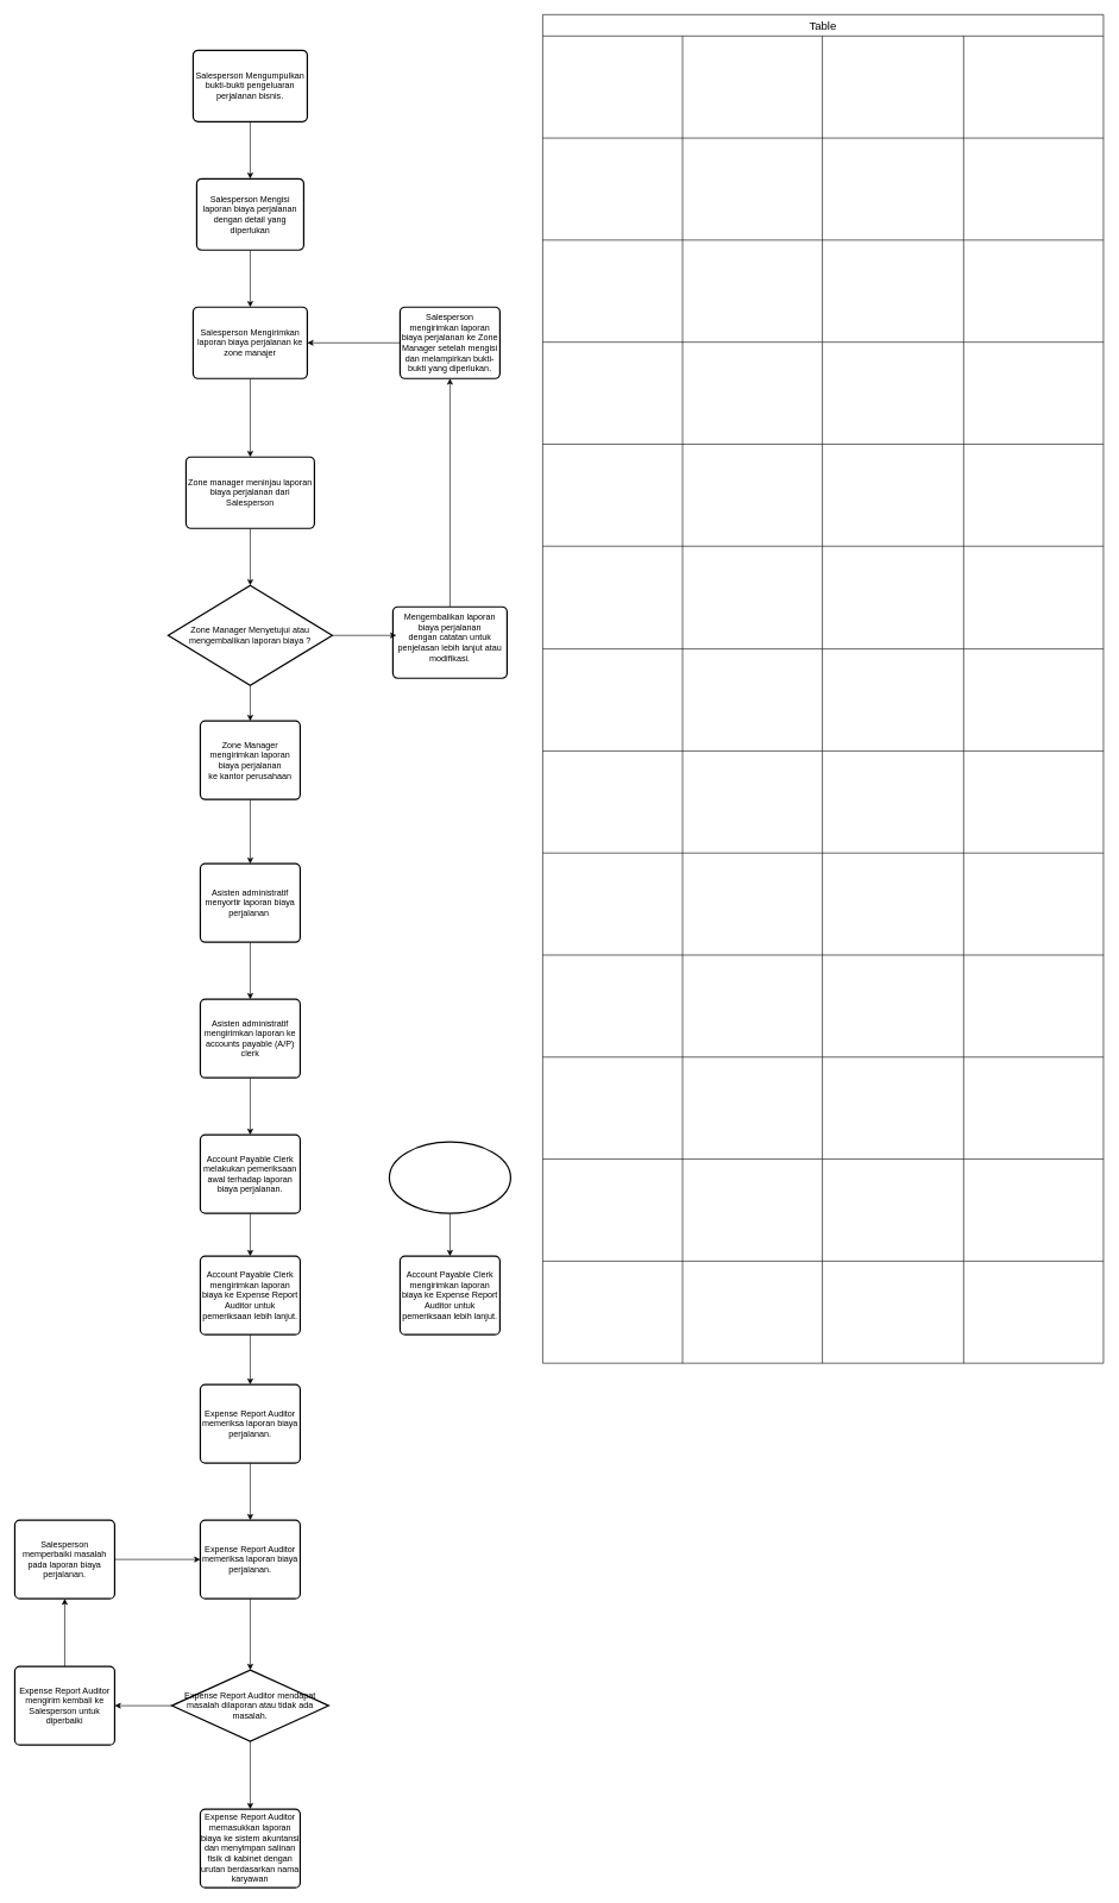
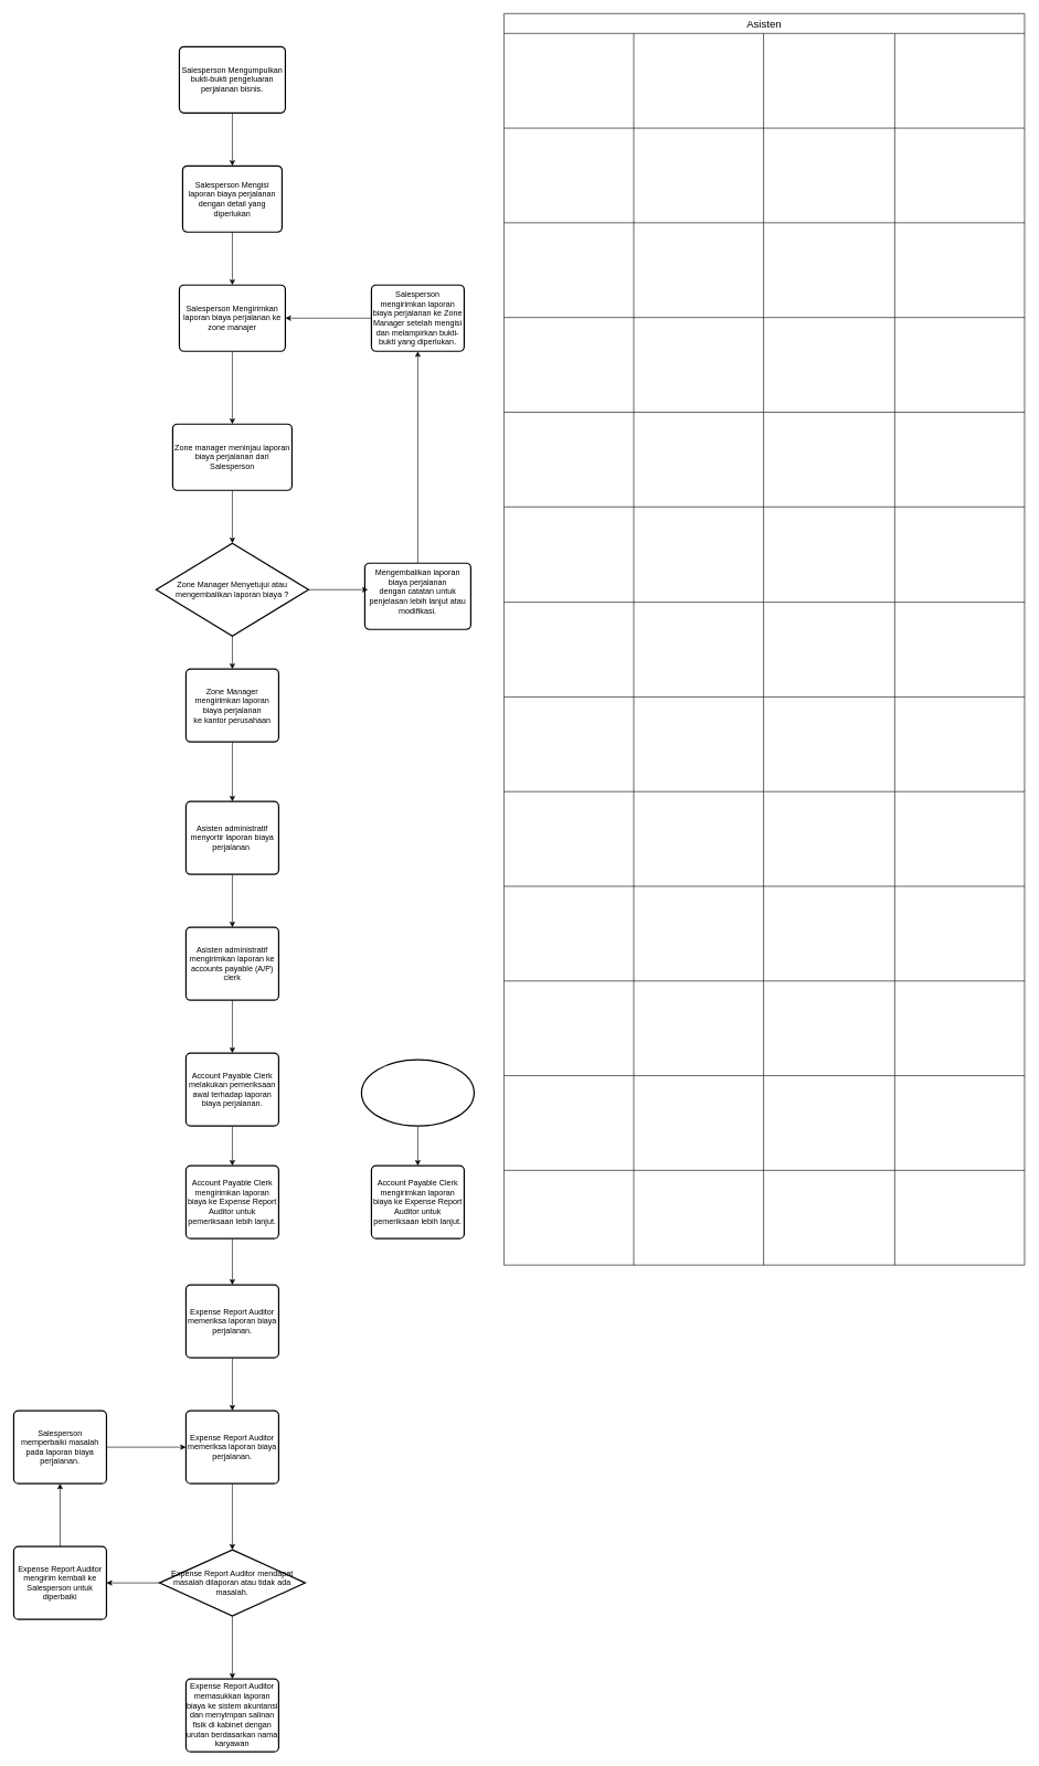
- <mxCell id="42" value="Table" style="shape=table;startSize=30;container=1;collapsible=0;childLayout=tableLayout;strokeColor=default;fontSize=16;" vertex="1" parent="1"><mxGeometry x="760" y="20" width="786" height="1890" as="geometry" /></mxCell>
+ <mxCell id="42" value="Asisten" style="shape=table;startSize=30;container=1;collapsible=0;childLayout=tableLayout;strokeColor=default;fontSize=16;" vertex="1" parent="1"><mxGeometry x="760" y="20" width="786" height="1890" as="geometry" /></mxCell>
